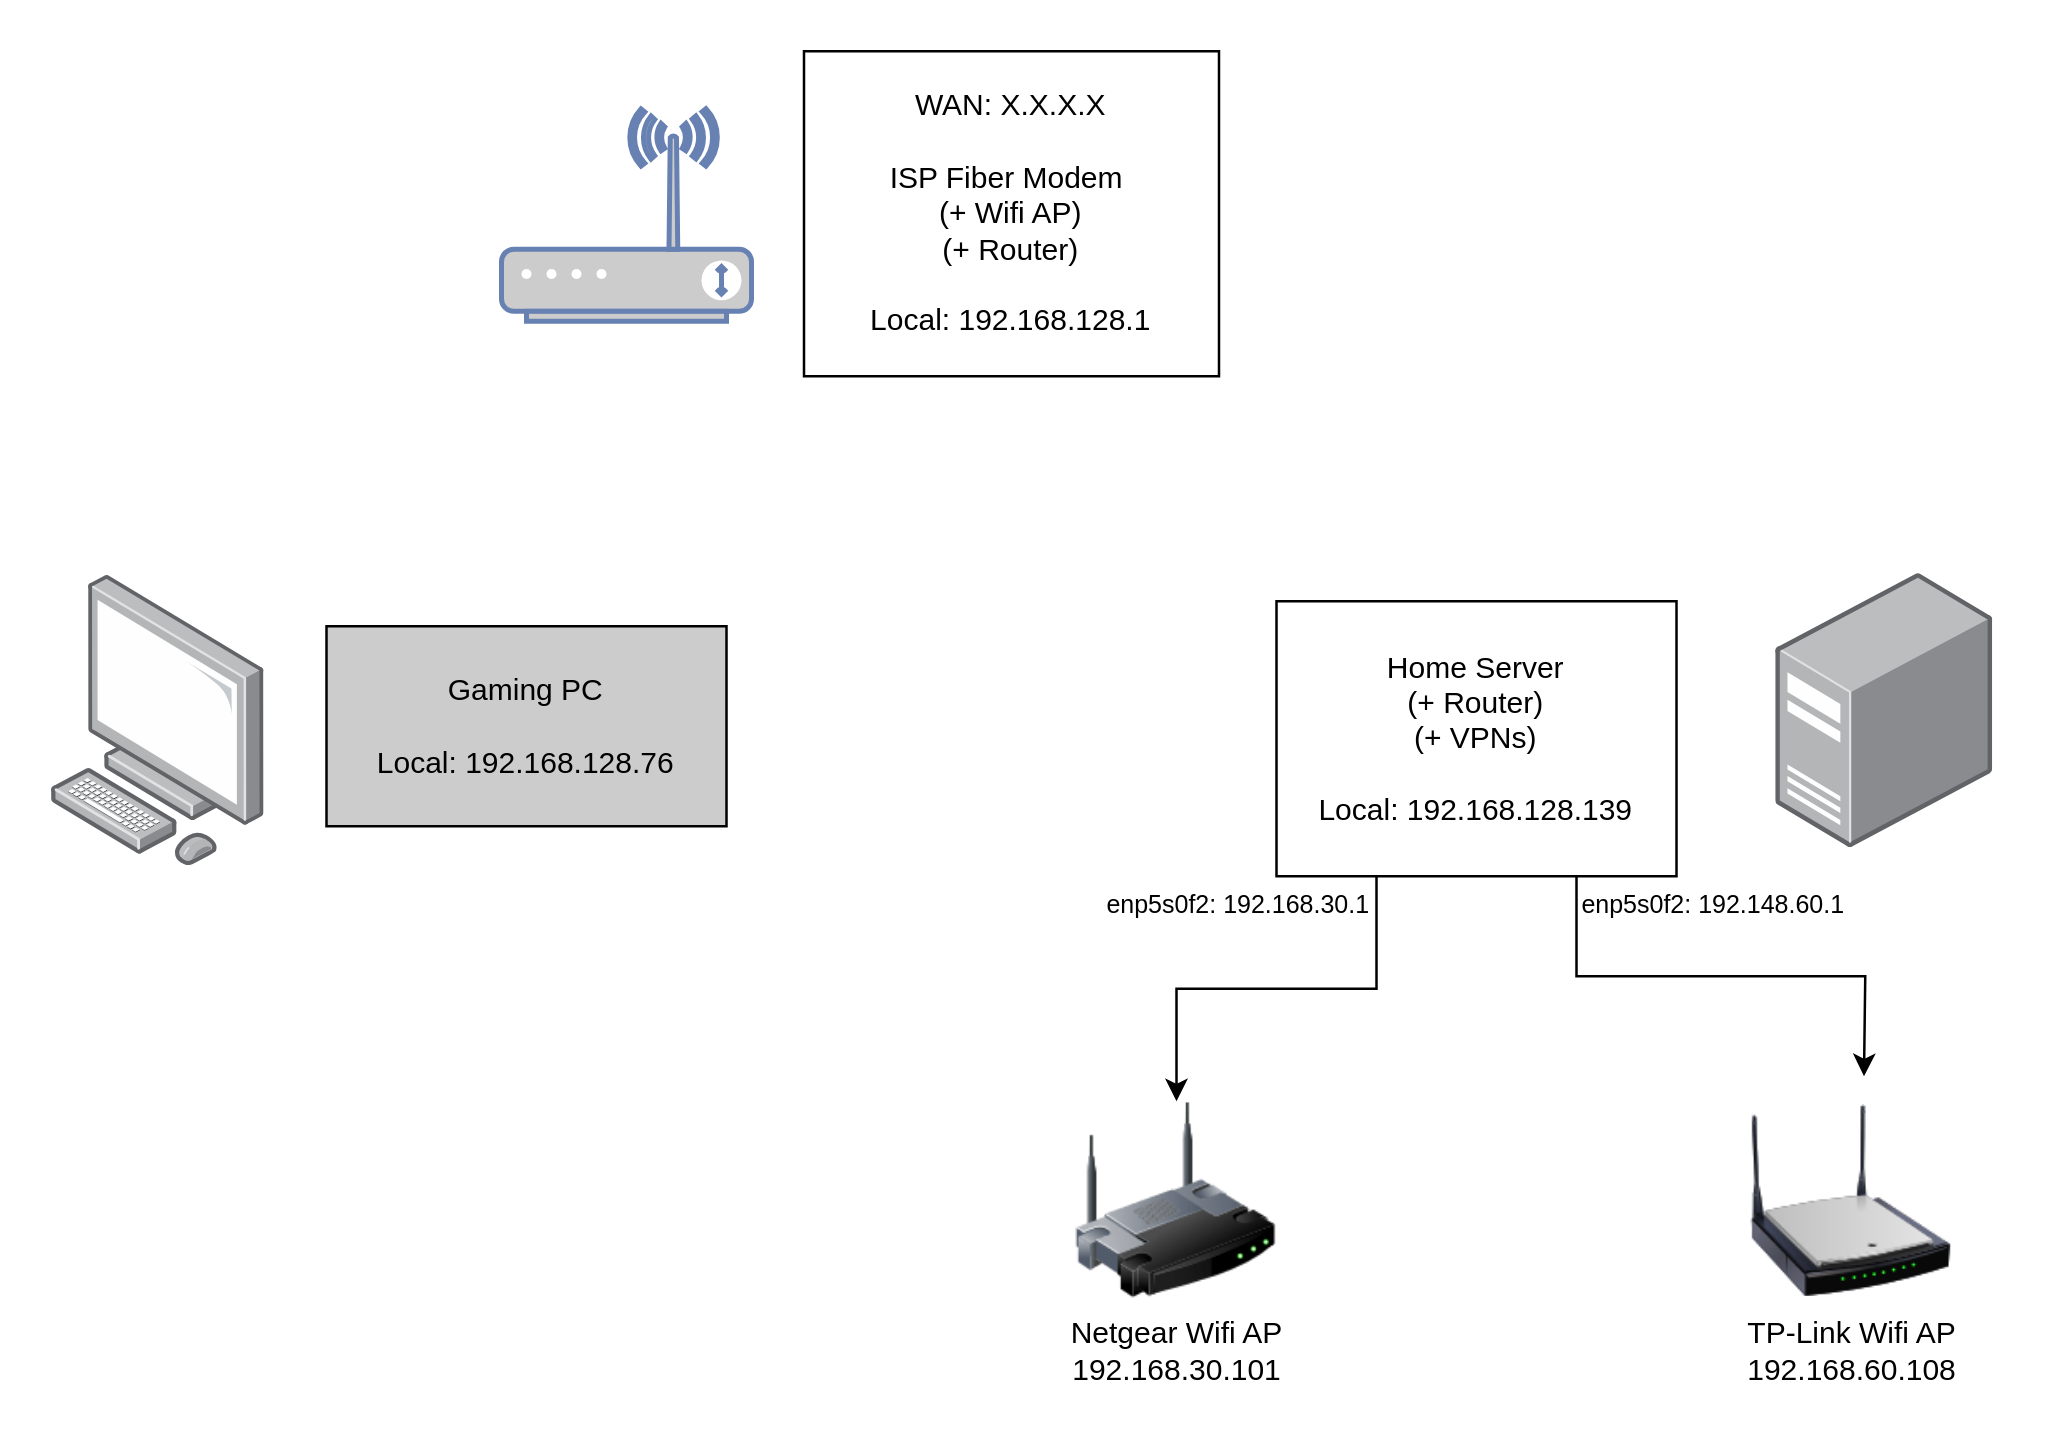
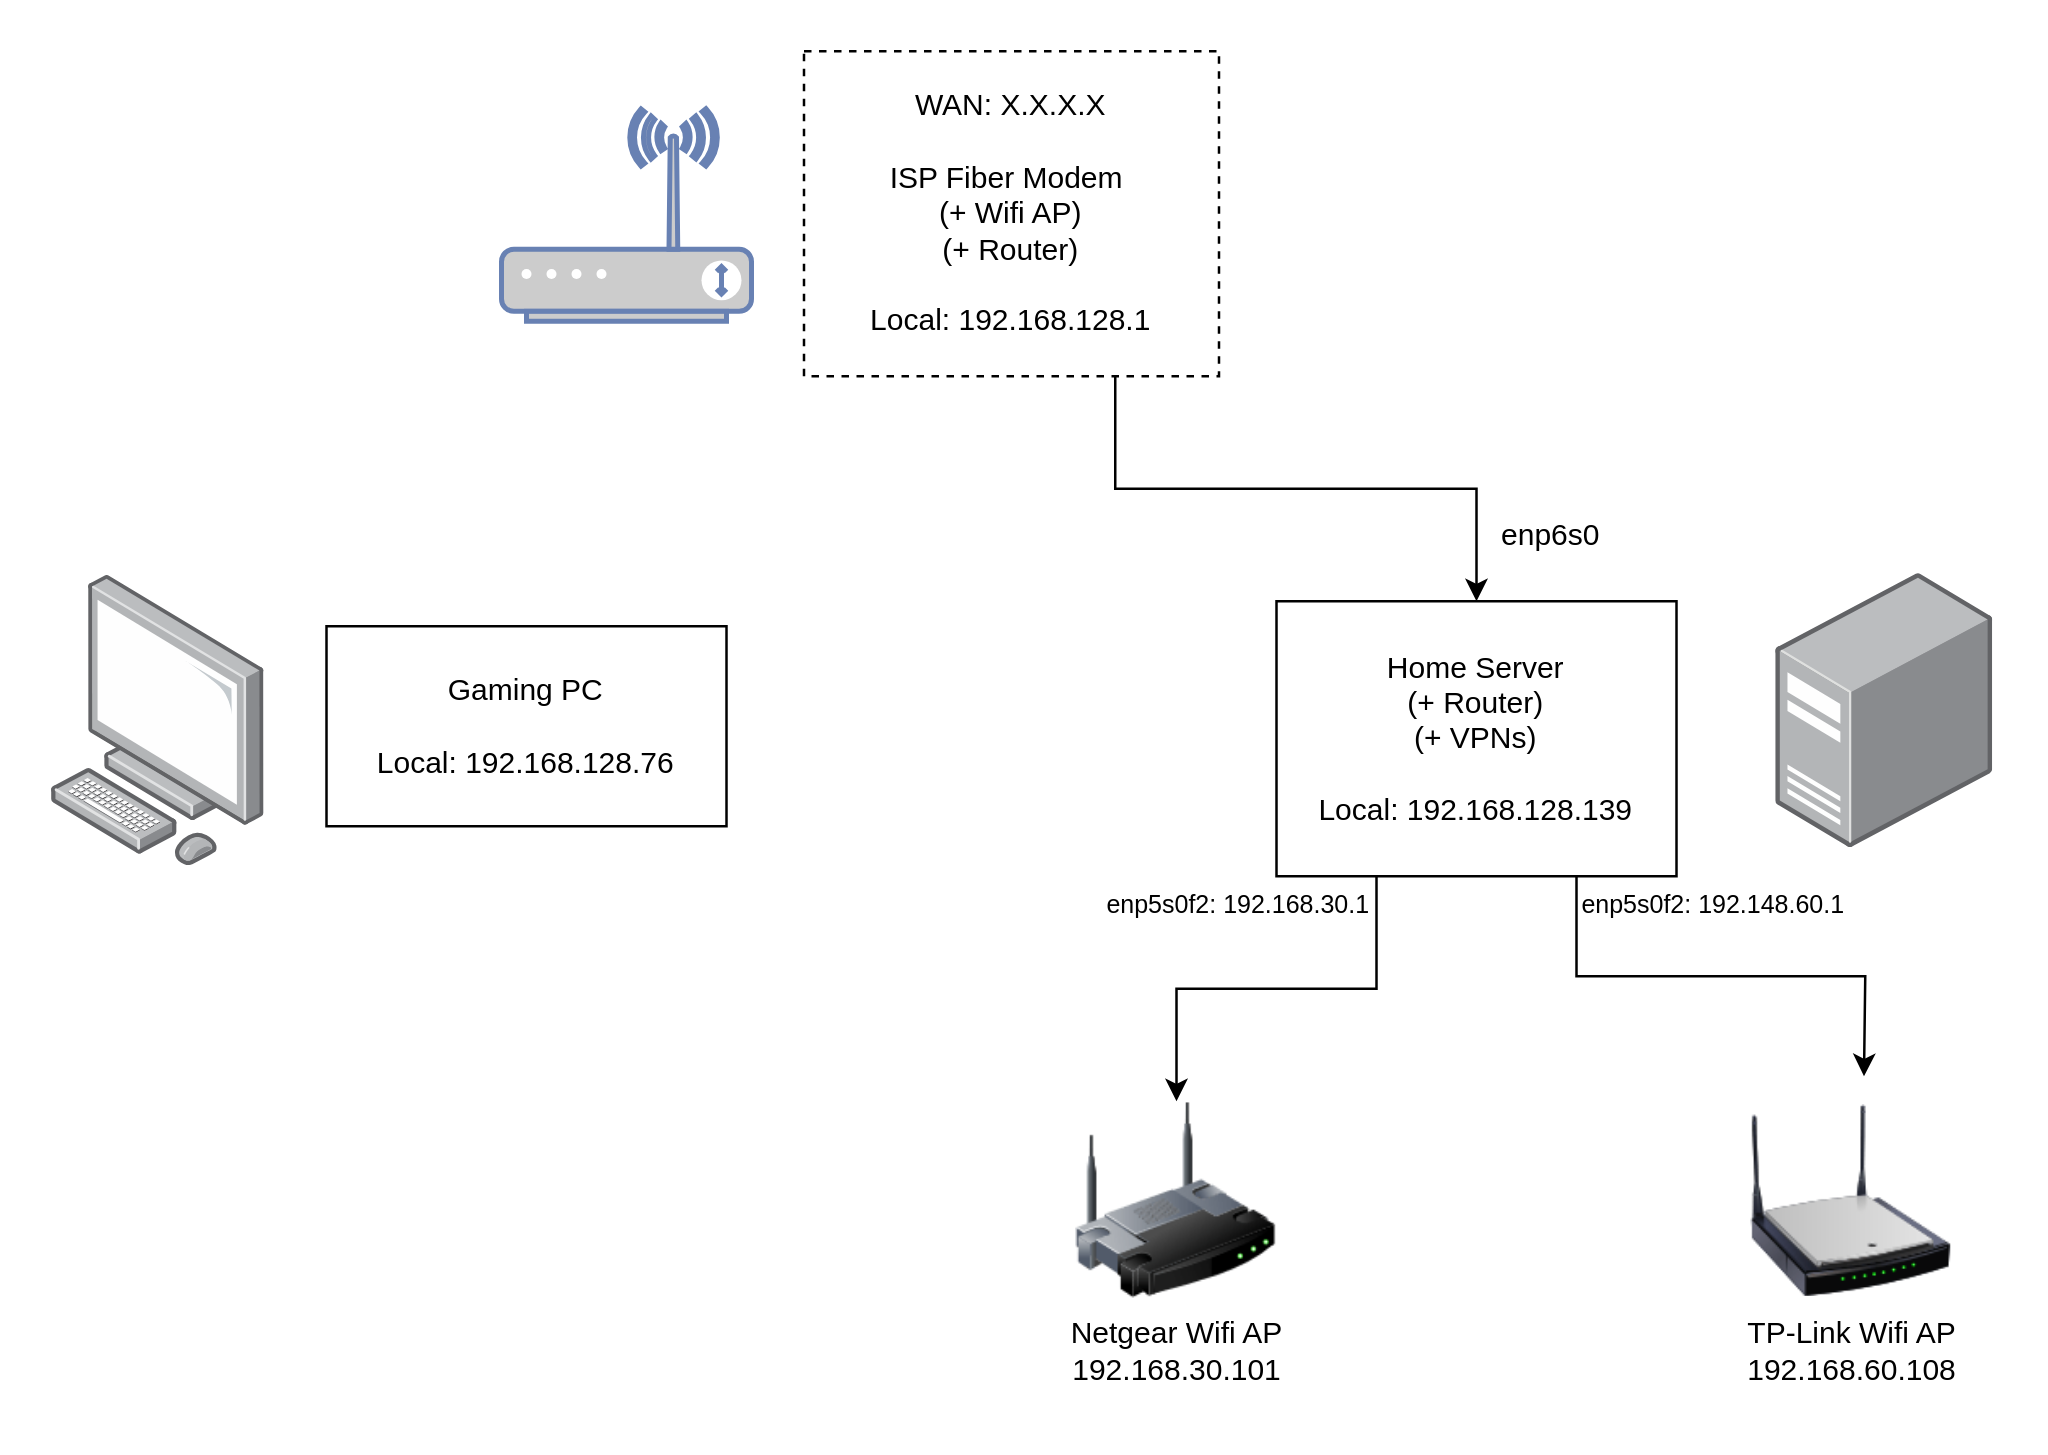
- <mxCell id="3" value="WAN: X.X.X.X&lt;br&gt;&lt;br&gt;ISP Fiber Modem&amp;nbsp;&lt;br&gt;(+ Wifi AP)&lt;br&gt;(+ Router)&lt;br&gt;&lt;br&gt;Local: 192.168.128.1" style="rounded=0;whiteSpace=wrap;html=1;" parent="1" vertex="1"><mxGeometry x="321" y="20" width="166" height="130" as="geometry" /></mxCell>
+ <mxCell id="3" value="WAN: X.X.X.X&lt;br&gt;&lt;br&gt;ISP Fiber Modem&amp;nbsp;&lt;br&gt;(+ Wifi AP)&lt;br&gt;(+ Router)&lt;br&gt;&lt;br&gt;Local: 192.168.128.1" style="rounded=0;whiteSpace=wrap;html=1;dashed=1;" parent="1" vertex="1"><mxGeometry x="321" y="20" width="166" height="130" as="geometry" /></mxCell>
+ <mxCell id="2" style="edgeStyle=orthogonalEdgeStyle;rounded=0;orthogonalLoop=1;jettySize=auto;html=1;exitX=0.75;exitY=1;exitDx=0;exitDy=0;entryX=0.5;entryY=0;entryDx=0;entryDy=0;" parent="1" source="3" target="8" edge="1"><mxGeometry relative="1" as="geometry" /></mxCell>
+ <mxCell id="10" value="enp6s0" style="text;html=1;align=center;verticalAlign=middle;whiteSpace=wrap;rounded=0;" vertex="1" parent="1"><mxGeometry x="590" y="199.01" width="60" height="30" as="geometry" /></mxCell>
- <mxCell id="5" value="Gaming PC&lt;br style=&quot;border-color: var(--border-color);&quot;&gt;&lt;br style=&quot;border-color: var(--border-color);&quot;&gt;Local: 192.168.128.76" style="rounded=0;whiteSpace=wrap;html=1;fillColor=#cccccc;" parent="1" vertex="1"><mxGeometry x="130" y="250" width="160" height="80" as="geometry" /></mxCell>
+ <mxCell id="5" value="Gaming PC&lt;br style=&quot;border-color: var(--border-color);&quot;&gt;&lt;br style=&quot;border-color: var(--border-color);&quot;&gt;Local: 192.168.128.76" style="rounded=0;whiteSpace=wrap;html=1;" parent="1" vertex="1"><mxGeometry x="130" y="250" width="160" height="80" as="geometry" /></mxCell>
